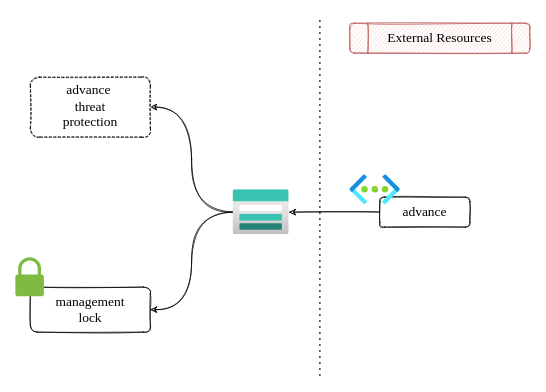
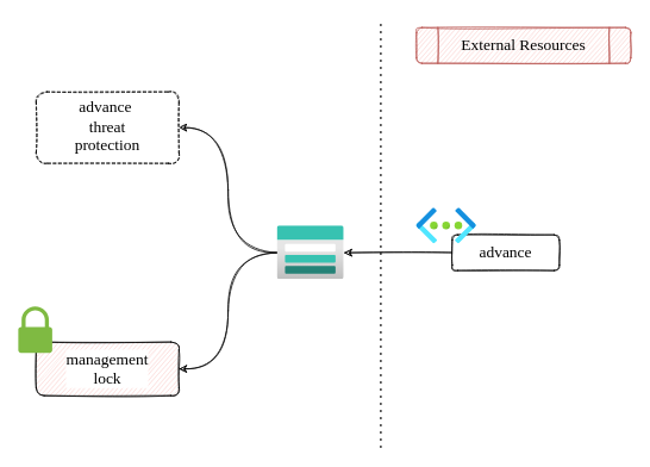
- <mxCell id="12" value="management&lt;br style=&quot;font-size: 18px&quot;&gt;lock" style="whiteSpace=wrap;html=1;verticalAlign=middle;labelBackgroundColor=default;fontSize=18;fontFamily=Architects Daughter;fontSource=https%3A%2F%2Ffonts.googleapis.com%2Fcss%3Ffamily%3DArchitects%2BDaughter;sketch=1;rounded=1;" vertex="1" parent="1"><mxGeometry x="40" y="382" width="160" height="60" as="geometry" /></mxCell>
+ <mxCell id="12" value="management&lt;br style=&quot;font-size: 18px&quot;&gt;lock" style="whiteSpace=wrap;html=1;verticalAlign=middle;labelBackgroundColor=default;fontSize=18;fontFamily=Architects Daughter;fontSource=https%3A%2F%2Ffonts.googleapis.com%2Fcss%3Ffamily%3DArchitects%2BDaughter;sketch=1;rounded=1;fillColor=#f8cecc;" vertex="1" parent="1"><mxGeometry x="40" y="382" width="160" height="60" as="geometry" /></mxCell>
